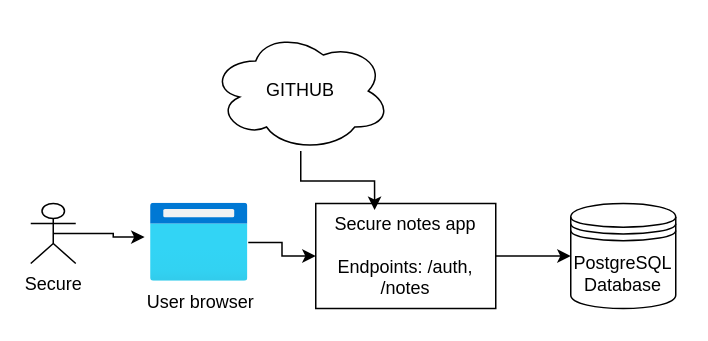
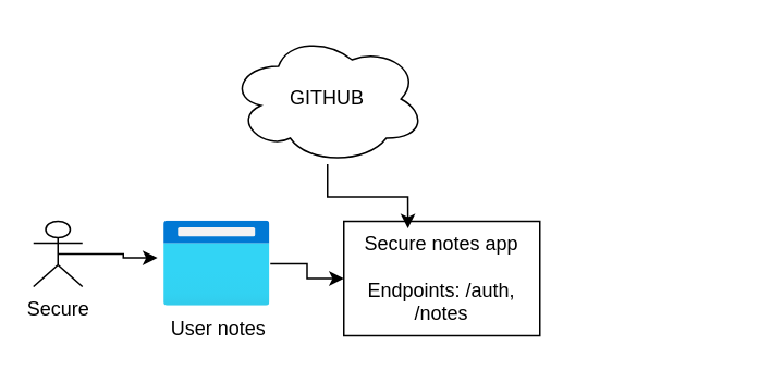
- <mxCell id="5" style="edgeStyle=orthogonalEdgeStyle;rounded=0;orthogonalLoop=1;jettySize=auto;html=1;entryX=0;entryY=0.5;entryDx=0;entryDy=0;" edge="1" parent="1" source="6" target="7"><mxGeometry relative="1" as="geometry" /></mxCell>
- <mxCell id="7" value="PostgreSQL Database" style="shape=datastore;whiteSpace=wrap;html=1;" vertex="1" parent="1"><mxGeometry x="380" y="135" width="70" height="70" as="geometry" /></mxCell>
- <mxCell id="4" value="User browser" style="image;aspect=fixed;html=1;points=[];align=center;fontSize=12;image=img/lib/azure2/general/Browser.svg;" vertex="1" parent="1"><mxGeometry x="100" y="135" width="65" height="52" as="geometry" /></mxCell>
+ <mxCell id="4" value="User notes" style="image;aspect=fixed;html=1;points=[];align=center;fontSize=12;image=img/lib/azure2/general/Browser.svg;" vertex="1" parent="1"><mxGeometry x="100" y="135" width="65" height="52" as="geometry" /></mxCell>
